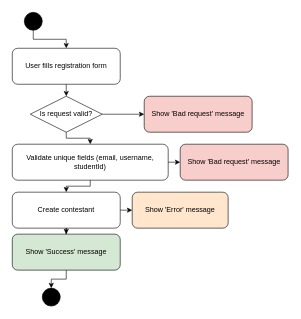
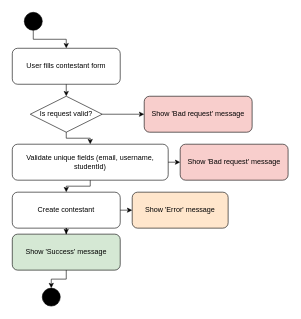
- <mxCell id="3" value="User fills registration form" style="rounded=1;whiteSpace=wrap;html=1;" vertex="1" parent="1"><mxGeometry x="20" y="80" width="180" height="60" as="geometry" /></mxCell>
+ <mxCell id="3" value="User fills contestant form" style="rounded=1;whiteSpace=wrap;html=1;" vertex="1" parent="1"><mxGeometry x="20" y="80" width="180" height="60" as="geometry" /></mxCell>
